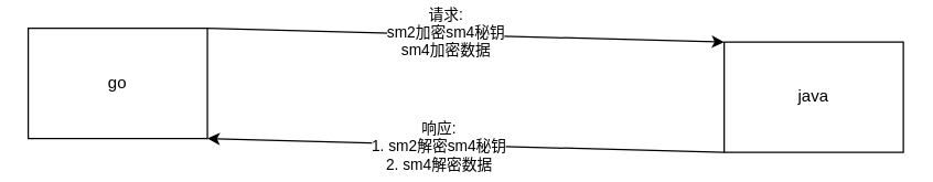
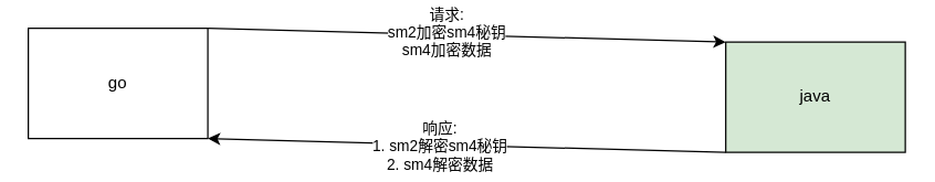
- <mxCell id="7" value="java" style="rounded=0;whiteSpace=wrap;html=1;" vertex="1" parent="1"><mxGeometry x="525" y="30" width="130" height="80" as="geometry" /></mxCell>
+ <mxCell id="7" value="java" style="rounded=0;whiteSpace=wrap;html=1;fillColor=#d5e8d4;" vertex="1" parent="1"><mxGeometry x="525" y="30" width="130" height="80" as="geometry" /></mxCell>
